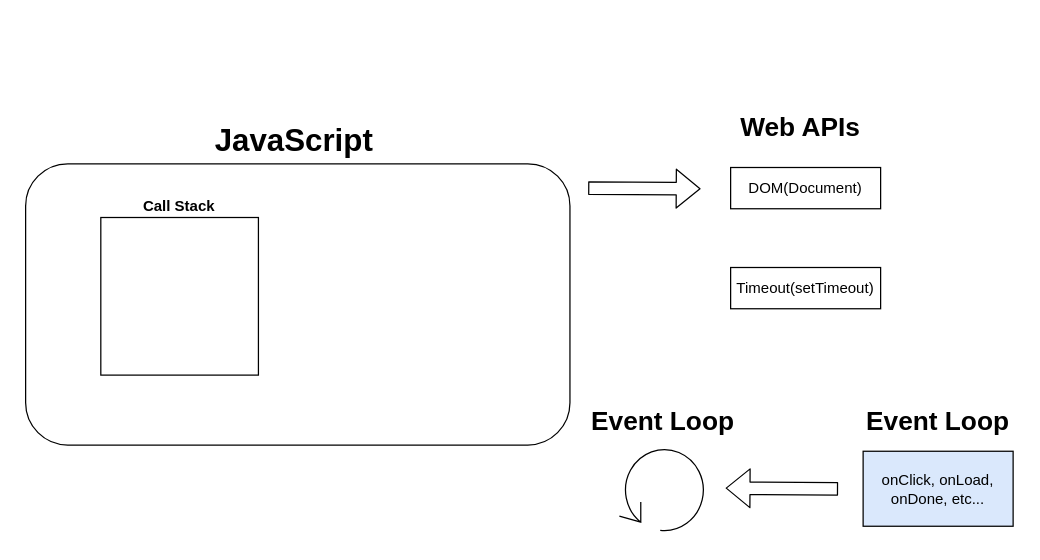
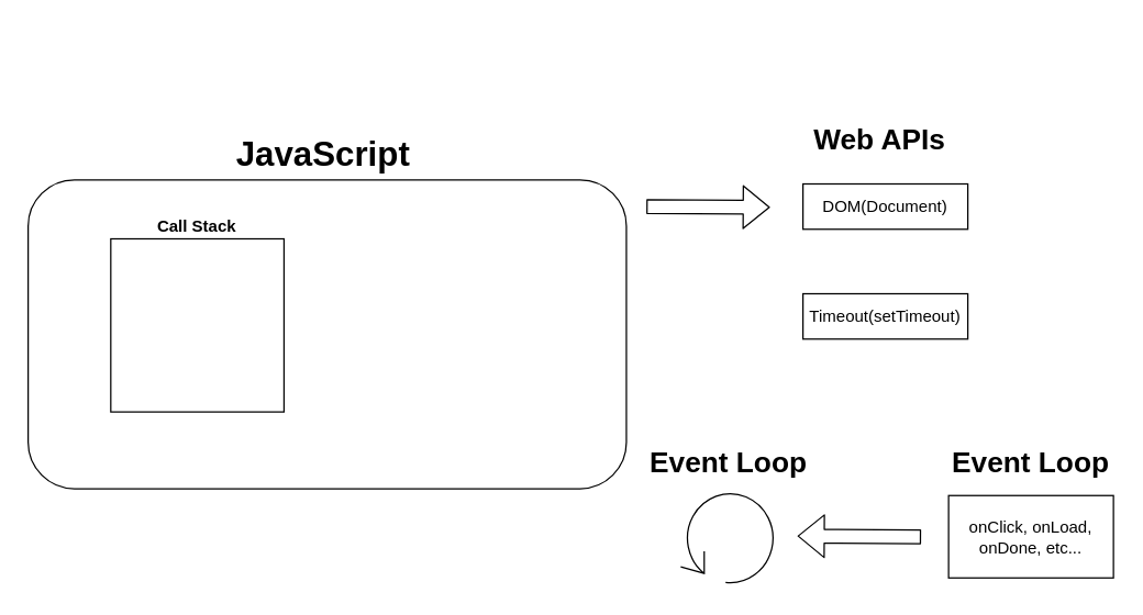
- <mxCell id="14" value="onClick, onLoad, onDone, etc..." style="rounded=0;whiteSpace=wrap;html=1;fillColor=#dae8fc;" vertex="1" parent="1"><mxGeometry x="690" y="360.5" width="120" height="60" as="geometry" /></mxCell>
+ <mxCell id="14" value="onClick, onLoad, onDone, etc..." style="rounded=0;whiteSpace=wrap;html=1;" vertex="1" parent="1"><mxGeometry x="690" y="360.5" width="120" height="60" as="geometry" /></mxCell>
